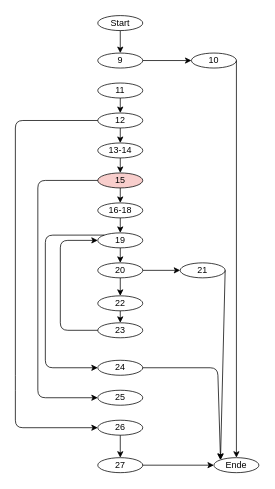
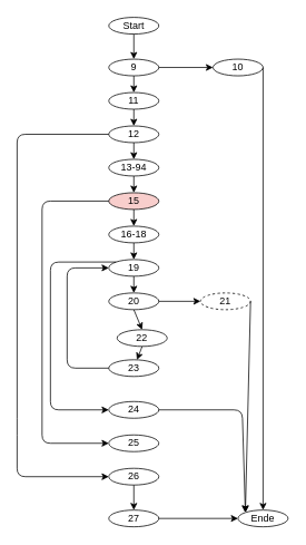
+ <mxCell id="10" value="" style="endArrow=classic;html=1;exitX=0.5;exitY=1;exitDx=0;exitDy=0;entryX=0.5;entryY=0;entryDx=0;entryDy=0;" edge="1" parent="1" source="3" target="9"><mxGeometry width="50" height="50" relative="1" as="geometry"><mxPoint x="290" y="300" as="sourcePoint" /><mxPoint x="340" y="250" as="targetPoint" /></mxGeometry></mxCell>
- <mxCell id="18" value="13-14" style="ellipse;whiteSpace=wrap;html=1;" vertex="1" parent="1"><mxGeometry x="130" y="190" width="60" height="20" as="geometry" /></mxCell>
+ <mxCell id="18" value="13-94" style="ellipse;whiteSpace=wrap;html=1;" vertex="1" parent="1"><mxGeometry x="130" y="190" width="60" height="20" as="geometry" /></mxCell>
- <mxCell id="29" value="21" style="ellipse;whiteSpace=wrap;html=1;" vertex="1" parent="1"><mxGeometry x="240" y="350" width="60" height="20" as="geometry" /></mxCell>
+ <mxCell id="29" value="21" style="ellipse;whiteSpace=wrap;html=1;dashed=1;" vertex="1" parent="1"><mxGeometry x="240" y="350" width="60" height="20" as="geometry" /></mxCell>
- <mxCell id="30" value="22" style="ellipse;whiteSpace=wrap;html=1;" vertex="1" parent="1"><mxGeometry x="130" y="394" width="60" height="20" as="geometry" /></mxCell>
+ <mxCell id="30" value="22" style="ellipse;whiteSpace=wrap;html=1;" vertex="1" parent="1"><mxGeometry x="140" y="394" width="60" height="20" as="geometry" /></mxCell>
